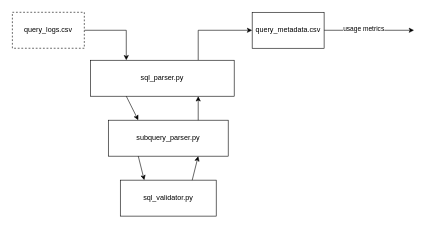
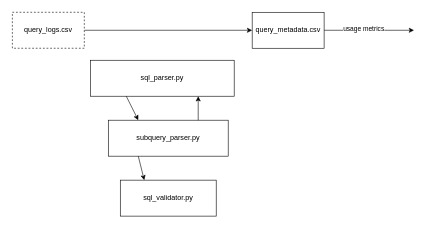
- <mxCell id="7" style="edgeStyle=orthogonalEdgeStyle;rounded=0;orthogonalLoop=1;jettySize=auto;html=1;entryX=0;entryY=0.5;entryDx=0;entryDy=0;exitX=0.75;exitY=0;exitDx=0;exitDy=0;" edge="1" parent="1" source="8" target="6"><mxGeometry relative="1" as="geometry" /></mxCell>
- <mxCell id="2" style="edgeStyle=orthogonalEdgeStyle;rounded=0;orthogonalLoop=1;jettySize=auto;html=1;entryX=0.25;entryY=0;entryDx=0;entryDy=0;" edge="1" parent="1" source="3" target="8"><mxGeometry relative="1" as="geometry" /></mxCell>
+ <mxCell id="2" style="edgeStyle=orthogonalEdgeStyle;rounded=0;orthogonalLoop=1;jettySize=auto;html=1;" edge="1" parent="1" source="3" target="6"><mxGeometry relative="1" as="geometry" /></mxCell>
- <mxCell id="13" value="" style="endArrow=classic;html=1;rounded=0;exitX=0.75;exitY=0;exitDx=0;exitDy=0;entryX=0.75;entryY=1;entryDx=0;entryDy=0;" edge="1" parent="1" source="10" target="9"><mxGeometry width="50" height="50" relative="1" as="geometry"><mxPoint x="240" y="270" as="sourcePoint" /><mxPoint x="250" y="310" as="targetPoint" /></mxGeometry></mxCell>
